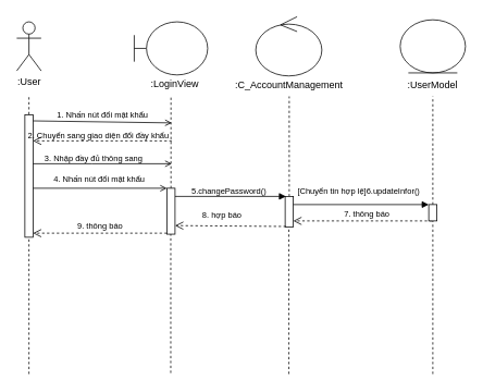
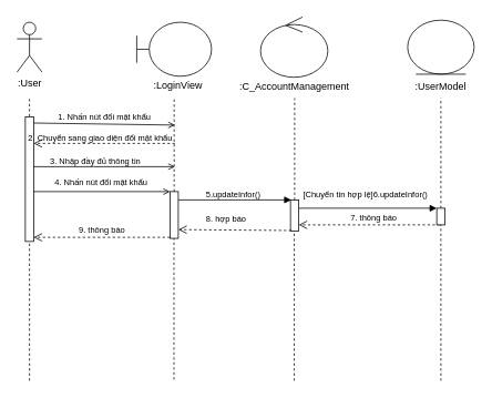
- <mxCell id="29" value="&lt;font style=&quot;font-size: 10px;&quot;&gt;2. Chuyển sang giao diện đổi đầy khẩu&lt;/font&gt;" style="text;html=1;align=center;verticalAlign=middle;resizable=0;points=[];autosize=1;strokeColor=none;fillColor=none;" parent="1" vertex="1"><mxGeometry x="20" y="150" width="200" height="30" as="geometry" /></mxCell>
+ <mxCell id="29" value="&lt;font style=&quot;font-size: 10px;&quot;&gt;2. Chuyển sang giao diện đổi mật khẩu&lt;/font&gt;" style="text;html=1;align=center;verticalAlign=middle;resizable=0;points=[];autosize=1;strokeColor=none;fillColor=none;" parent="1" vertex="1"><mxGeometry x="20" y="150" width="200" height="30" as="geometry" /></mxCell>
- <mxCell id="31" value="&lt;font style=&quot;font-size: 10px;&quot;&gt;3. Nhập đầy đủ thông sang&lt;/font&gt;" style="text;html=1;align=center;verticalAlign=middle;resizable=0;points=[];autosize=1;strokeColor=none;fillColor=none;" parent="1" vertex="1"><mxGeometry x="49.05" y="177.5" width="130" height="30" as="geometry" /></mxCell>
+ <mxCell id="31" value="&lt;font style=&quot;font-size: 10px;&quot;&gt;3. Nhập đầy đủ thông tin&lt;/font&gt;" style="text;html=1;align=center;verticalAlign=middle;resizable=0;points=[];autosize=1;strokeColor=none;fillColor=none;" parent="1" vertex="1"><mxGeometry x="49.05" y="177.5" width="130" height="30" as="geometry" /></mxCell>
- <mxCell id="13" value="&lt;span style=&quot;font-size: 10px;&quot;&gt;5.changePassword()&lt;/span&gt;" style="text;html=1;align=center;verticalAlign=middle;resizable=0;points=[];autosize=1;strokeColor=none;fillColor=none;" parent="1" vertex="1"><mxGeometry x="220" y="217.5" width="120" height="30" as="geometry" /></mxCell>
+ <mxCell id="13" value="&lt;span style=&quot;font-size: 10px;&quot;&gt;5.updateInfor()&lt;/span&gt;" style="text;html=1;align=center;verticalAlign=middle;resizable=0;points=[];autosize=1;strokeColor=none;fillColor=none;" parent="1" vertex="1"><mxGeometry x="220" y="217.5" width="120" height="30" as="geometry" /></mxCell>
